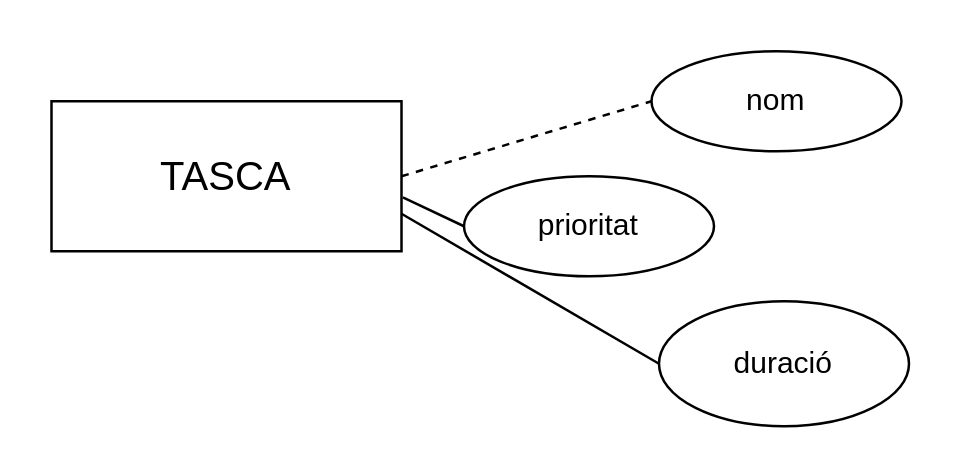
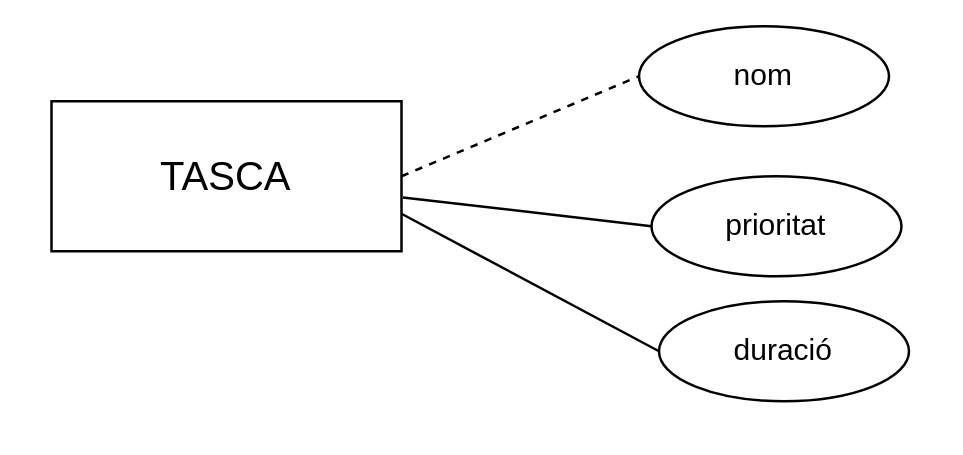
- <mxCell id="3" value="nom" style="ellipse;whiteSpace=wrap;html=1;" parent="1" vertex="1"><mxGeometry x="260" y="20" width="100" height="40" as="geometry" /></mxCell>
+ <mxCell id="3" value="nom" style="ellipse;whiteSpace=wrap;html=1;" parent="1" vertex="1"><mxGeometry x="255" y="10" width="100" height="40" as="geometry" /></mxCell>
- <mxCell id="5" value="prioritat" style="ellipse;whiteSpace=wrap;html=1;" parent="1" vertex="1"><mxGeometry x="185" y="70" width="100" height="40" as="geometry" /></mxCell>
+ <mxCell id="5" value="prioritat" style="ellipse;whiteSpace=wrap;html=1;" parent="1" vertex="1"><mxGeometry x="260" y="70" width="100" height="40" as="geometry" /></mxCell>
- <mxCell id="7" value="duració" style="ellipse;whiteSpace=wrap;html=1;" parent="1" vertex="1"><mxGeometry x="263" y="120" width="100" height="50" as="geometry" /></mxCell>
+ <mxCell id="7" value="duració" style="ellipse;whiteSpace=wrap;html=1;" parent="1" vertex="1"><mxGeometry x="263" y="120" width="100" height="40" as="geometry" /></mxCell>
